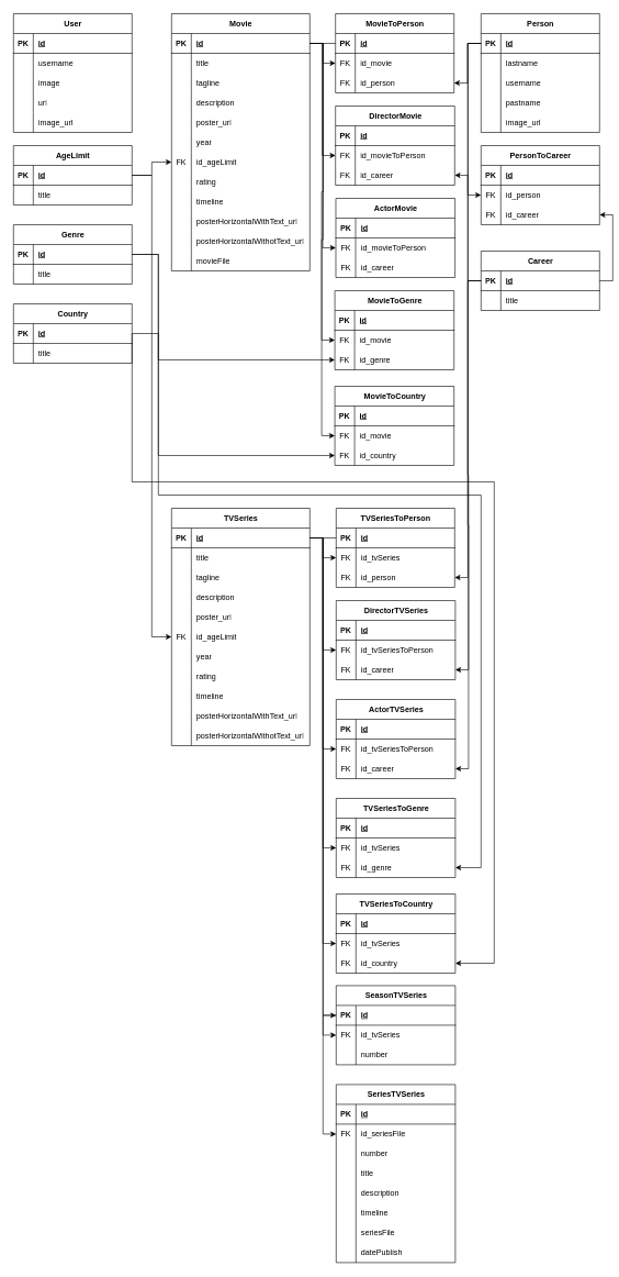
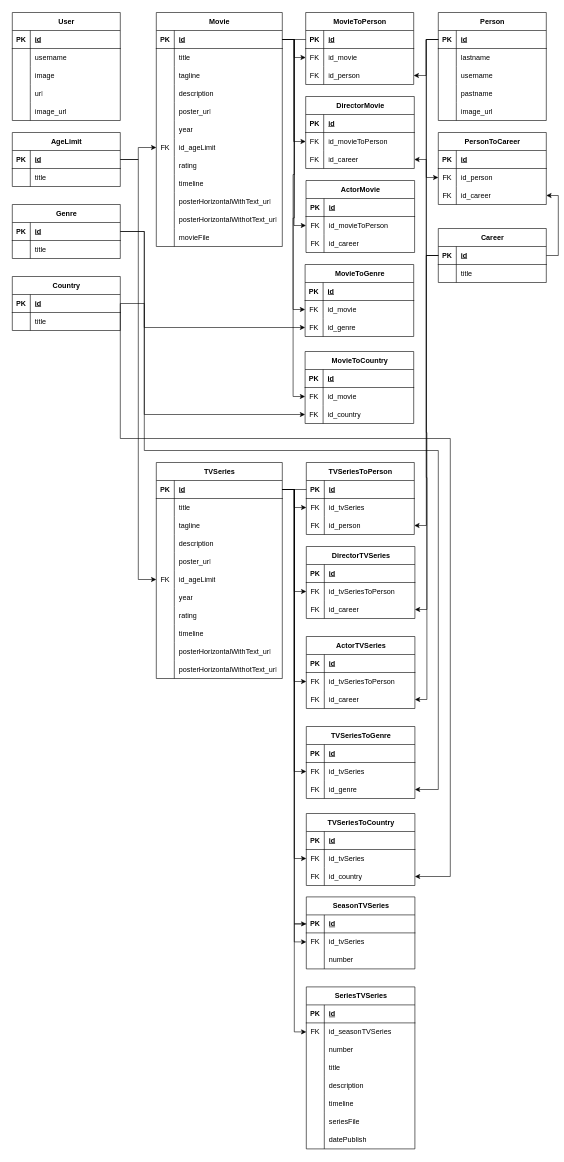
- <mxCell id="189" value="id_seriesFile" style="shape=partialRectangle;connectable=0;fillColor=none;top=0;left=0;bottom=0;right=0;align=left;spacingLeft=6;overflow=hidden;whiteSpace=wrap;html=1;" vertex="1" parent="187"><mxGeometry x="30" width="151" height="30" as="geometry"><mxRectangle width="151" height="30" as="alternateBounds" /></mxGeometry></mxCell>
+ <mxCell id="189" value="id_seasonTVSeries" style="shape=partialRectangle;connectable=0;fillColor=none;top=0;left=0;bottom=0;right=0;align=left;spacingLeft=6;overflow=hidden;whiteSpace=wrap;html=1;" vertex="1" parent="187"><mxGeometry x="30" width="151" height="30" as="geometry"><mxRectangle width="151" height="30" as="alternateBounds" /></mxGeometry></mxCell>
